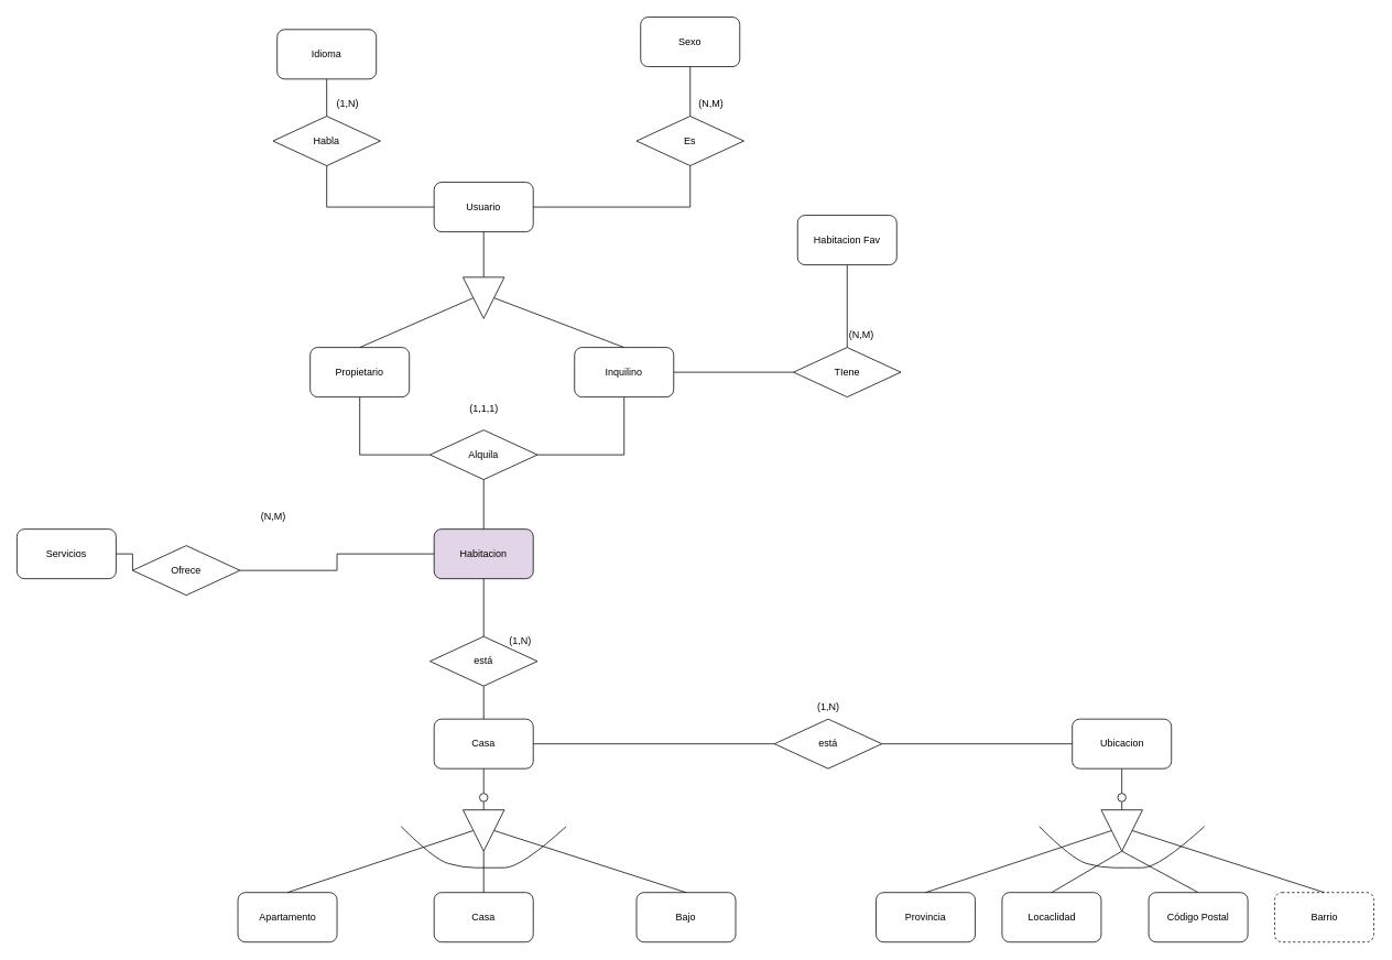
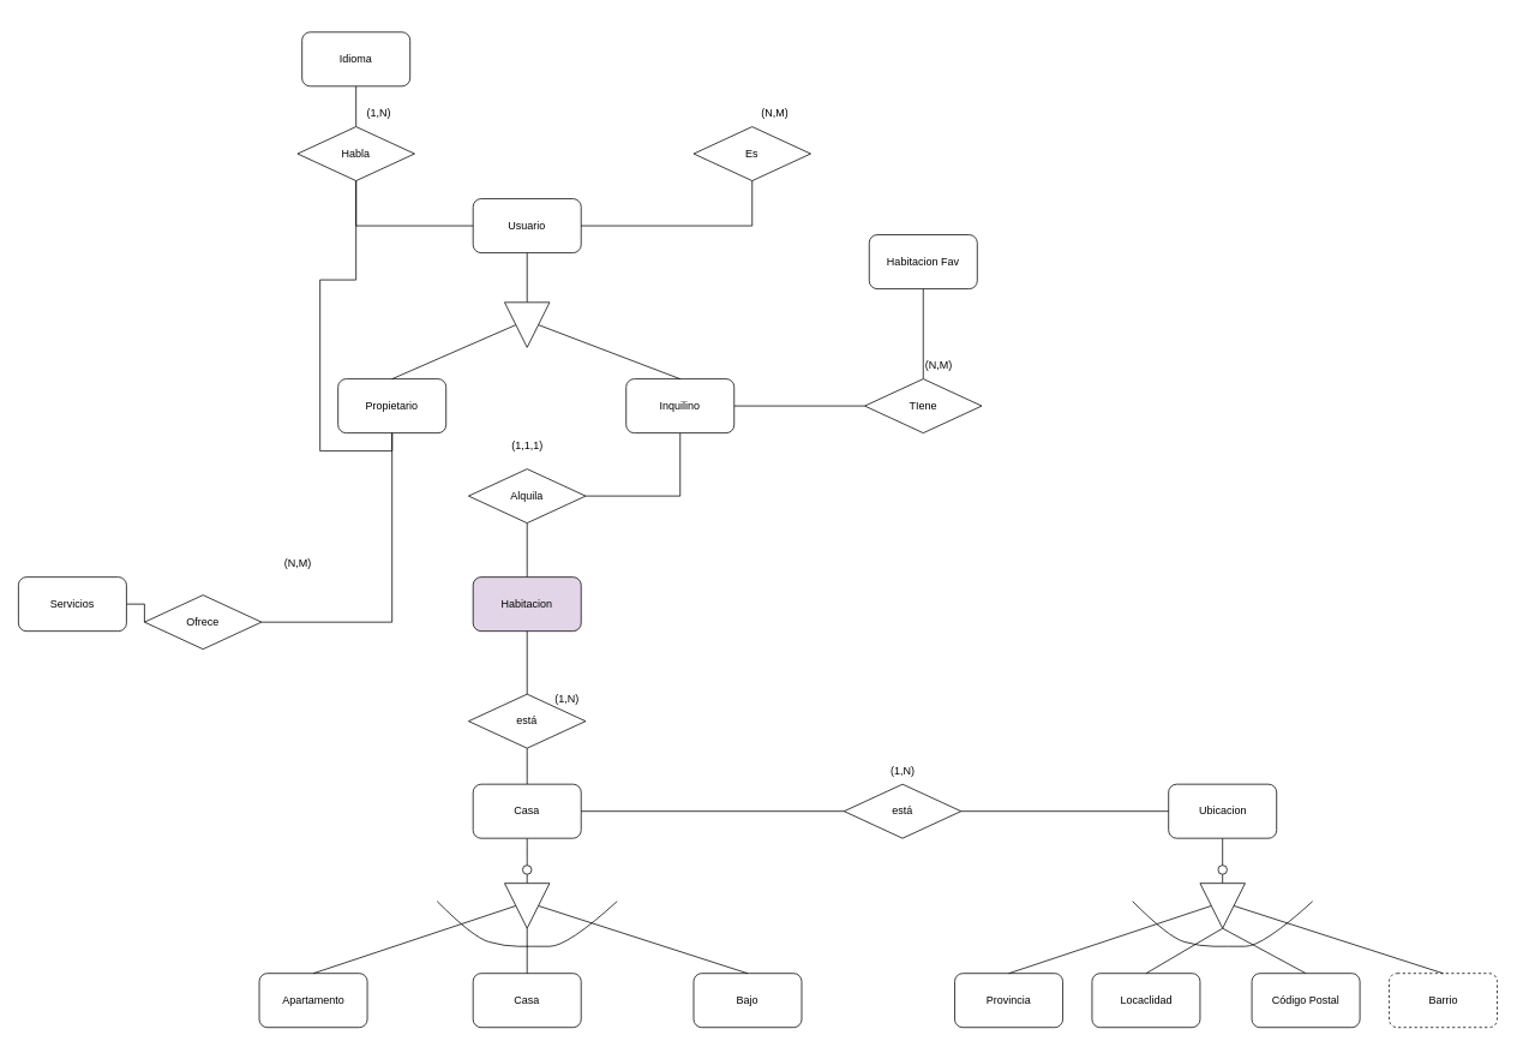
- <mxCell id="17" value="Sexo" style="rounded=1;whiteSpace=wrap;html=1;" vertex="1" parent="1"><mxGeometry x="775" y="20" width="120" height="60" as="geometry" /></mxCell>
- <mxCell id="16" style="edgeStyle=orthogonalEdgeStyle;rounded=0;orthogonalLoop=1;jettySize=auto;html=1;exitX=0.5;exitY=1;exitDx=0;exitDy=0;entryX=0.5;entryY=0;entryDx=0;entryDy=0;endArrow=none;endFill=0;" edge="1" parent="1" source="17" target="23"><mxGeometry relative="1" as="geometry" /></mxCell>
- <mxCell id="4" style="edgeStyle=orthogonalEdgeStyle;rounded=0;orthogonalLoop=1;jettySize=auto;html=1;exitX=0.5;exitY=1;exitDx=0;exitDy=0;entryX=0;entryY=0.5;entryDx=0;entryDy=0;endArrow=none;endFill=0;" edge="1" parent="1" source="5" target="13"><mxGeometry relative="1" as="geometry" /></mxCell>
+ <mxCell id="4" style="edgeStyle=orthogonalEdgeStyle;rounded=0;orthogonalLoop=1;jettySize=auto;html=1;exitX=0.5;exitY=1;exitDx=0;exitDy=0;endArrow=none;endFill=0;" edge="1" parent="1" source="5" target="21"><mxGeometry relative="1" as="geometry" /></mxCell>
- <mxCell id="30" style="edgeStyle=orthogonalEdgeStyle;rounded=0;orthogonalLoop=1;jettySize=auto;html=1;entryX=0;entryY=0.5;entryDx=0;entryDy=0;endArrow=none;endFill=0;" edge="1" parent="1" source="31" target="14"><mxGeometry relative="1" as="geometry" /></mxCell>
+ <mxCell id="30" style="edgeStyle=orthogonalEdgeStyle;rounded=0;orthogonalLoop=1;jettySize=auto;html=1;endArrow=none;endFill=0;" edge="1" parent="1" source="31" target="5"><mxGeometry relative="1" as="geometry" /></mxCell>
